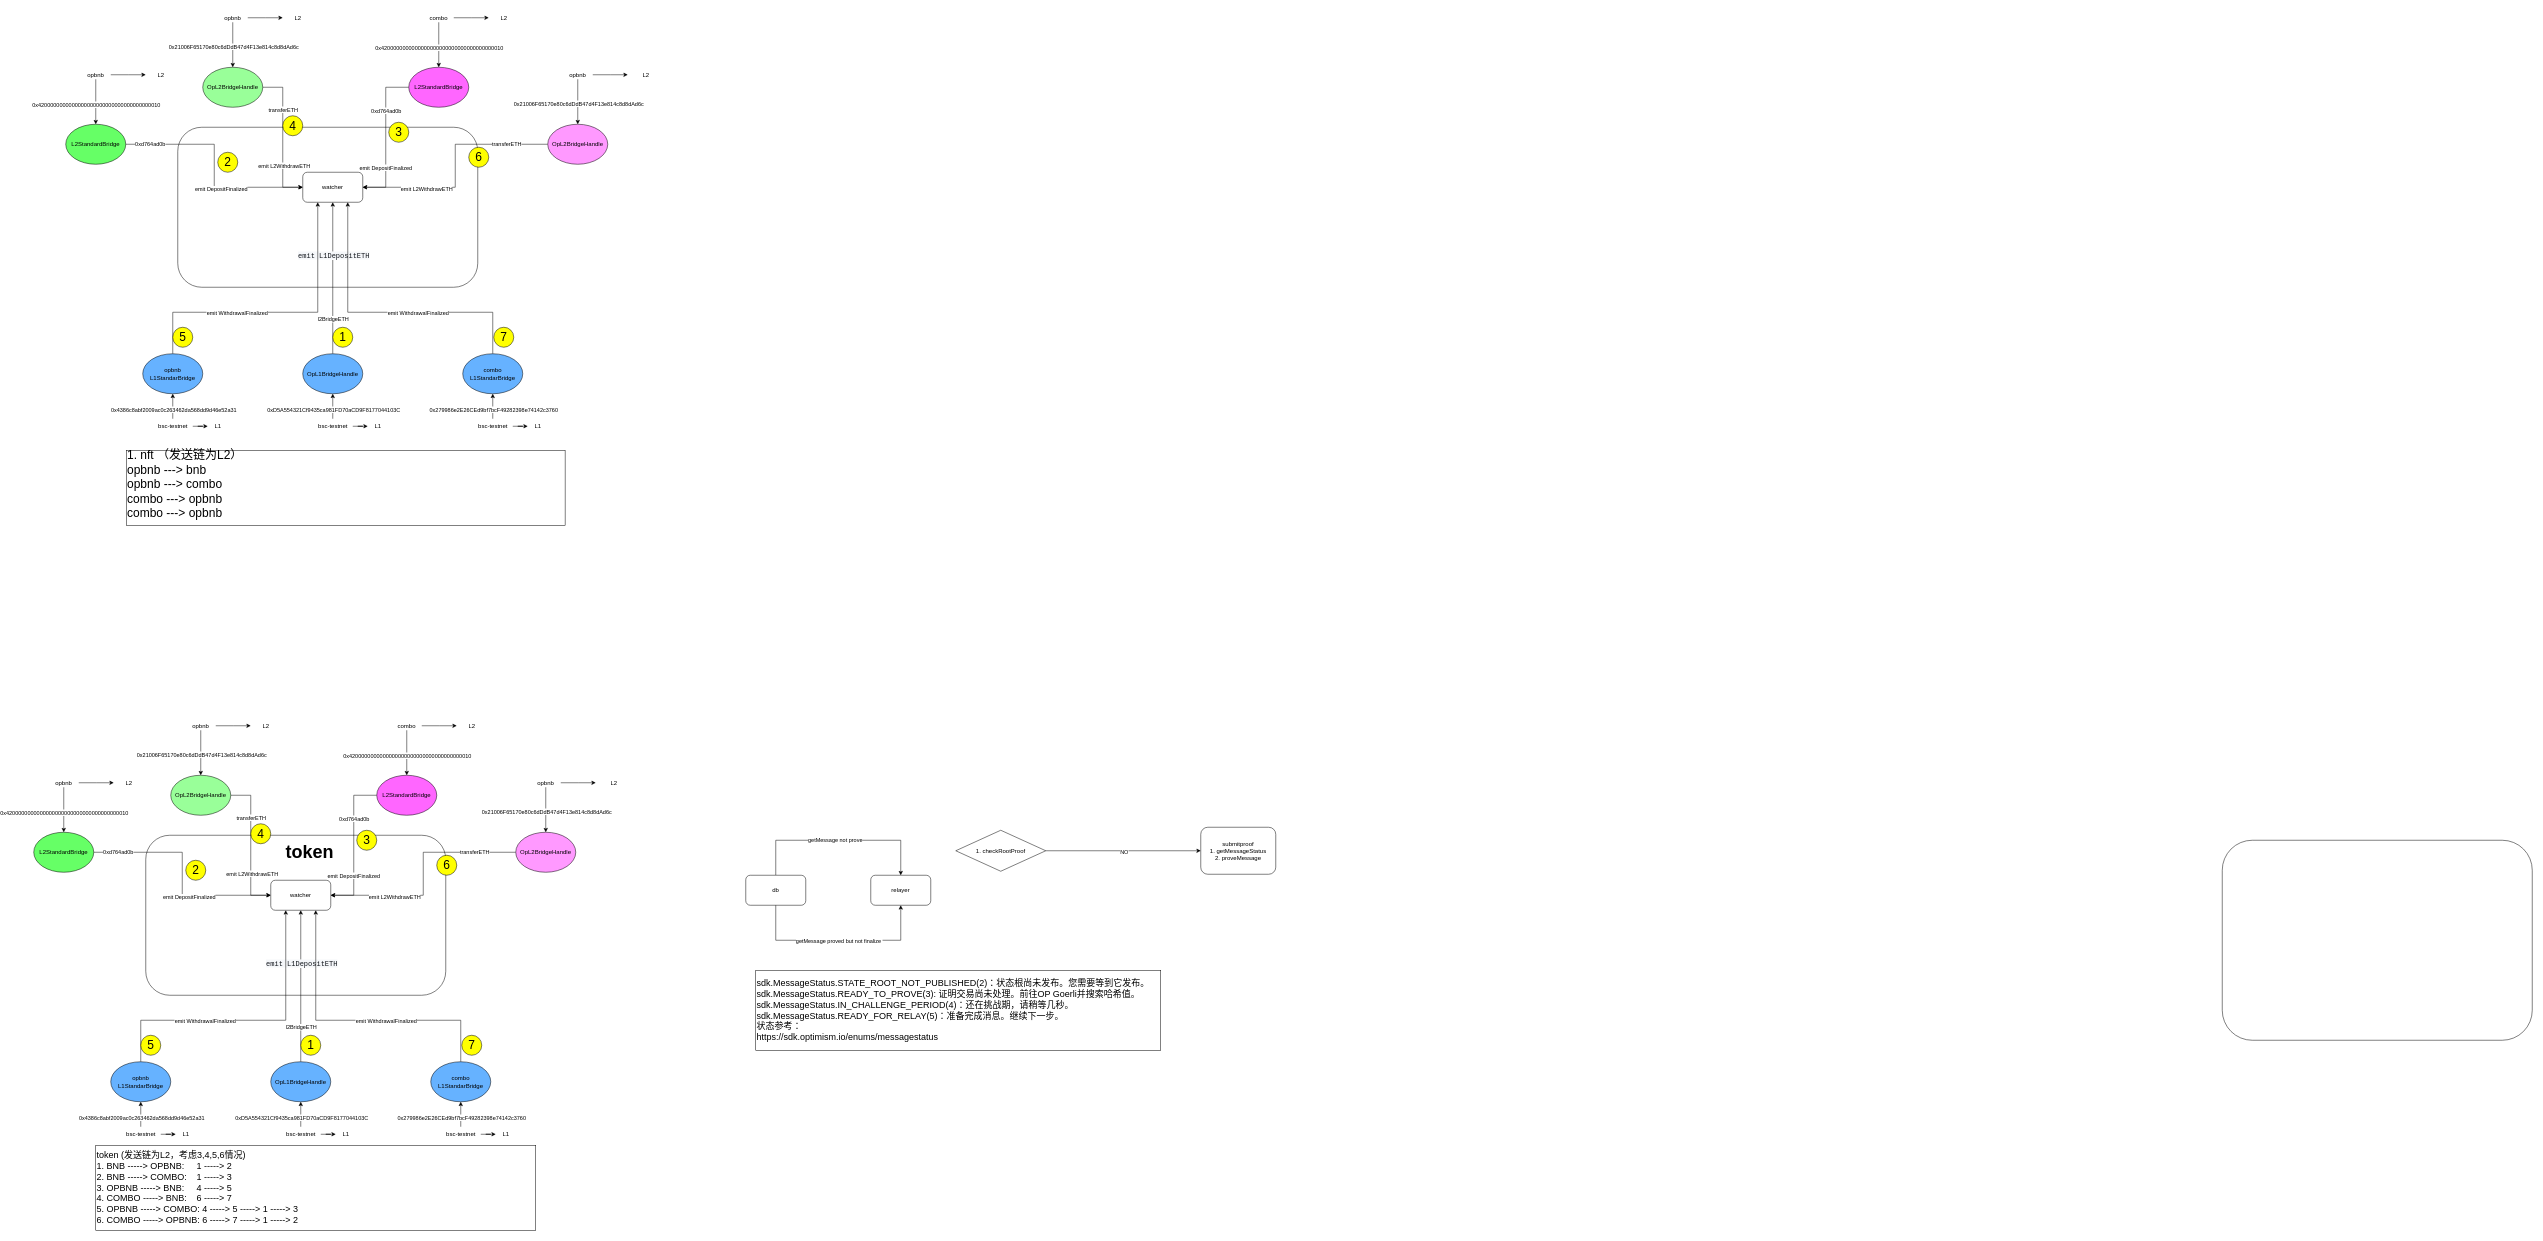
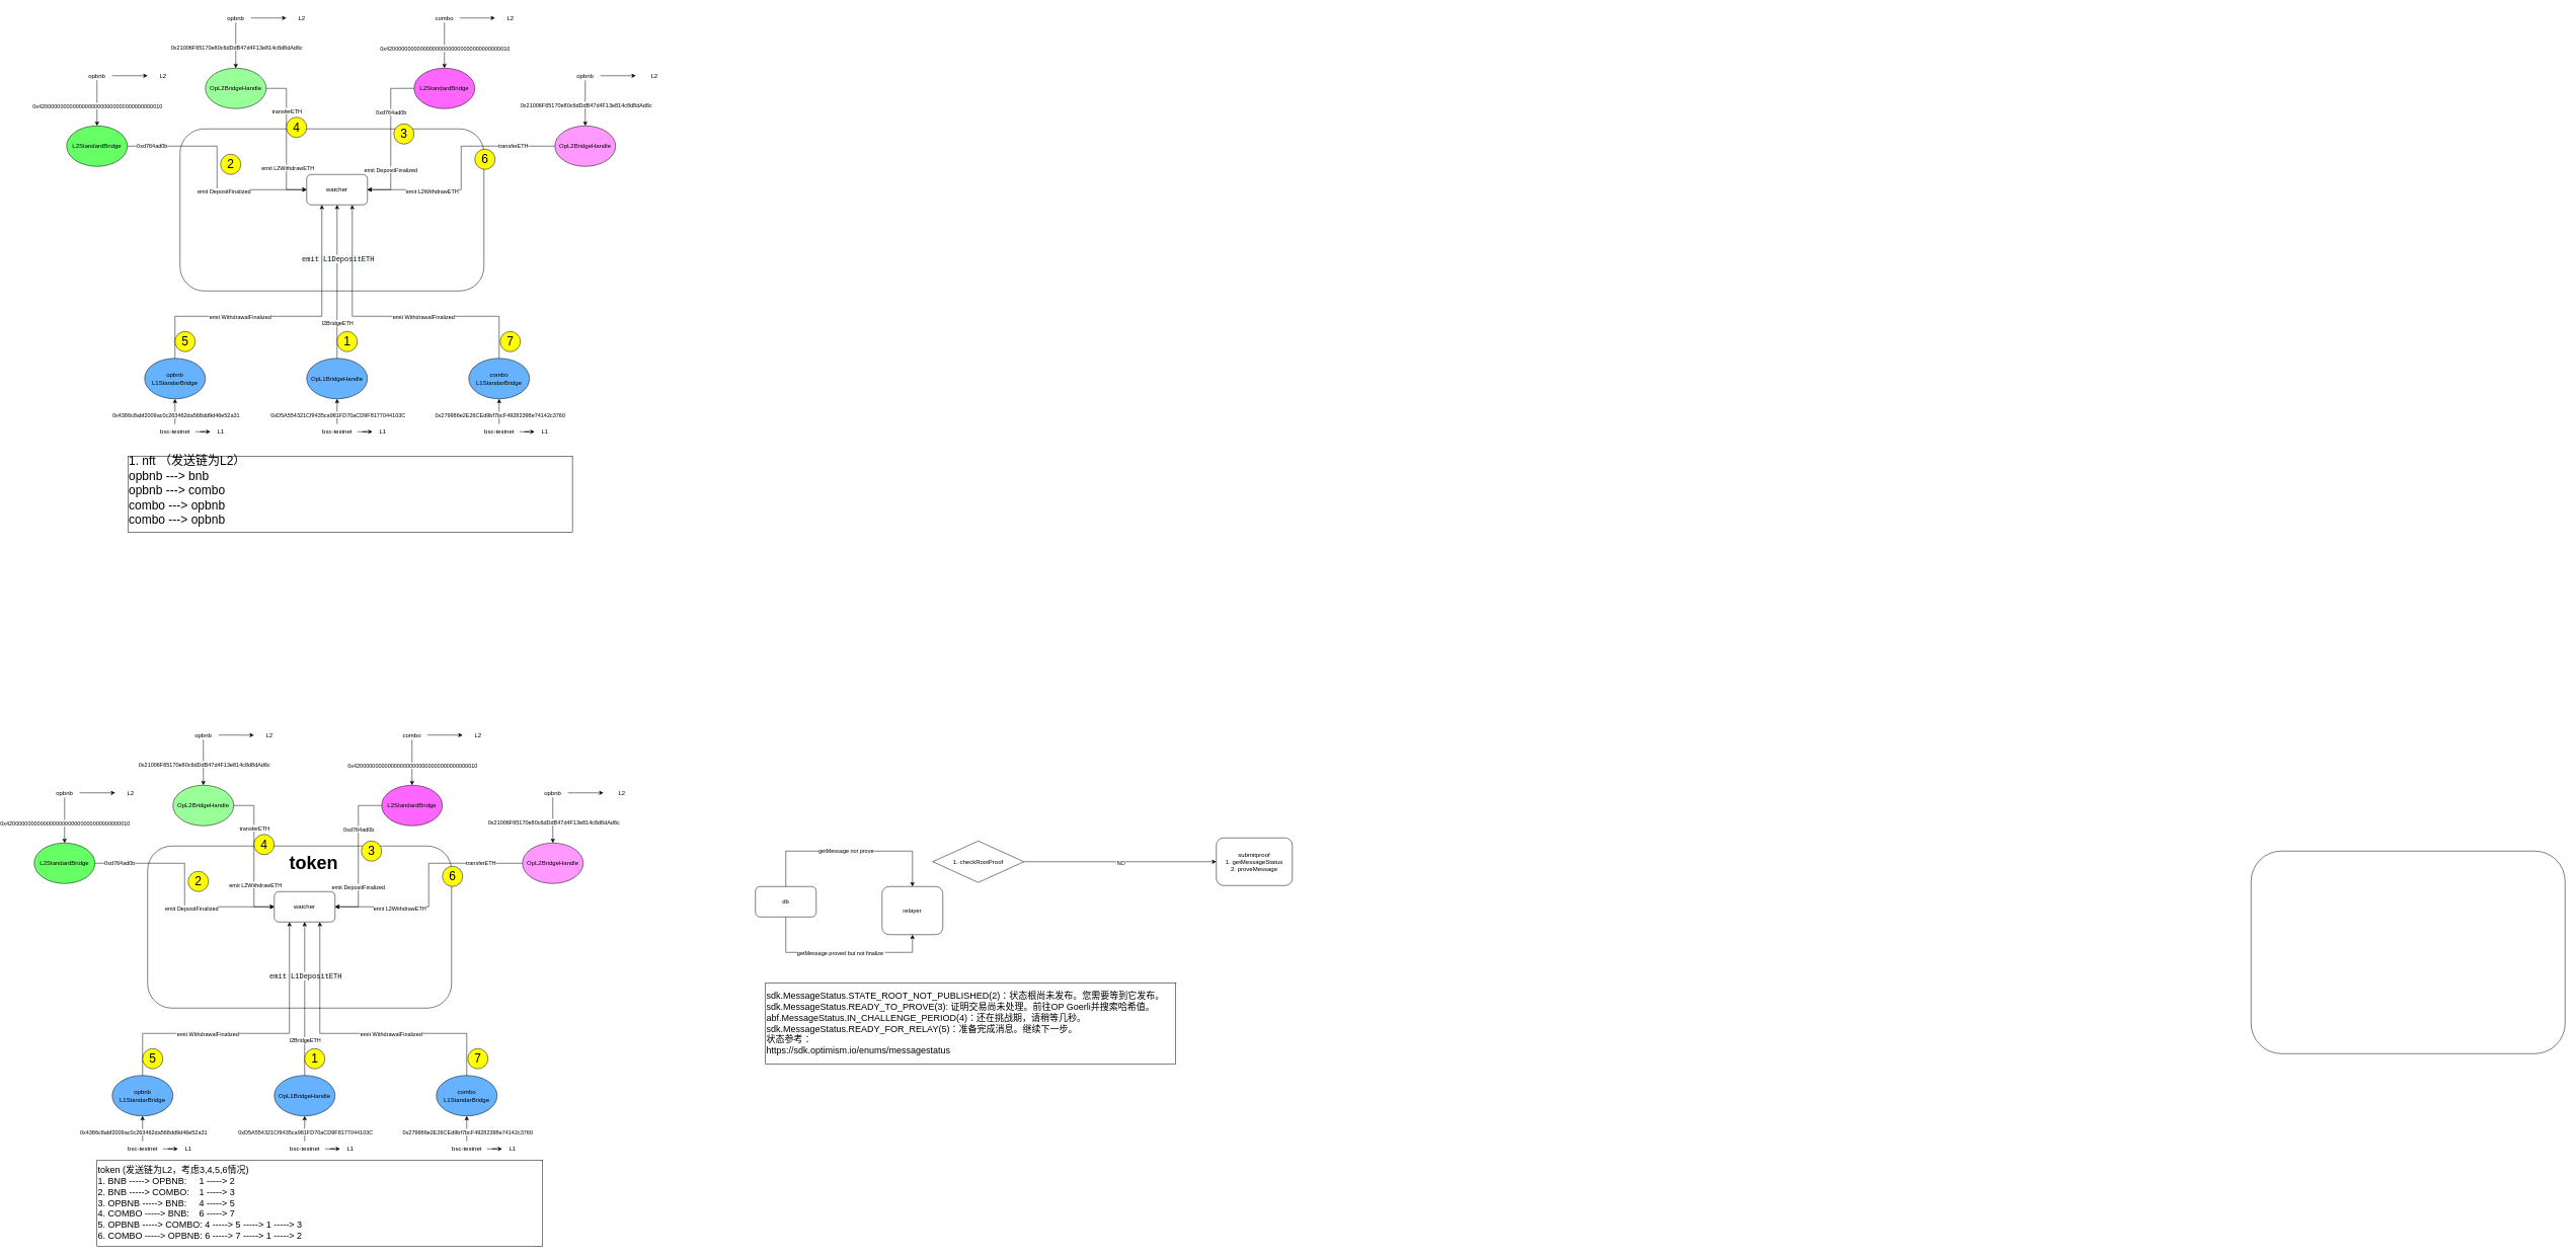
- <mxCell id="161" value="1.&amp;nbsp;checkRootProof" style="rhombus;whiteSpace=wrap;html=1;" vertex="1" parent="1"><mxGeometry x="1864" y="1660" width="180" height="82" as="geometry" /></mxCell>
+ <mxCell id="161" value="1.&amp;nbsp;checkRootProof" style="rhombus;whiteSpace=wrap;html=1;" vertex="1" parent="1"><mxGeometry x="1794" y="1660" width="180" height="82" as="geometry" /></mxCell>
- <mxCell id="154" value="relayer" style="rounded=1;whiteSpace=wrap;html=1;" vertex="1" parent="1"><mxGeometry x="1694" y="1750" width="120" height="60" as="geometry" /></mxCell>
+ <mxCell id="154" value="relayer" style="rounded=1;whiteSpace=wrap;html=1;" vertex="1" parent="1"><mxGeometry x="1694" y="1750" width="120" height="95" as="geometry" /></mxCell>
- <mxCell id="164" value="&lt;div style=&quot;border-color: var(--border-color);&quot;&gt;&lt;font style=&quot;border-color: var(--border-color); font-size: 18px;&quot;&gt;sdk.MessageStatus.STATE_ROOT_NOT_PUBLISHED(2)：状态根尚未发布。您需要等到它发布。&lt;/font&gt;&lt;/div&gt;&lt;div style=&quot;border-color: var(--border-color);&quot;&gt;&lt;font style=&quot;border-color: var(--border-color); font-size: 18px;&quot;&gt;sdk.MessageStatus.READY_TO_PROVE(3): 证明交易尚未处理。前往OP Goerli并搜索哈希值。&lt;/font&gt;&lt;/div&gt;&lt;div style=&quot;border-color: var(--border-color);&quot;&gt;&lt;font style=&quot;border-color: var(--border-color); font-size: 18px;&quot;&gt;sdk.MessageStatus.IN_CHALLENGE_PERIOD(4)：还在挑战期，请稍等几秒。&lt;/font&gt;&lt;/div&gt;&lt;div style=&quot;border-color: var(--border-color);&quot;&gt;&lt;font style=&quot;border-color: var(--border-color); font-size: 18px;&quot;&gt;sdk.MessageStatus.READY_FOR_RELAY(5)：准备完成消息。继续下一步。&lt;/font&gt;&lt;/div&gt;&lt;div style=&quot;border-color: var(--border-color);&quot;&gt;&lt;span style=&quot;font-size: 18px;&quot;&gt;状态参考：&lt;/span&gt;&lt;/div&gt;&lt;font style=&quot;font-size: 18px;&quot;&gt;https://sdk.optimism.io/enums/messagestatus&lt;/font&gt;" style="whiteSpace=wrap;html=1;align=left;" vertex="1" parent="1"><mxGeometry x="1464" y="1940" width="810" height="160" as="geometry" /></mxCell>
+ <mxCell id="164" value="&lt;div style=&quot;border-color: var(--border-color);&quot;&gt;&lt;font style=&quot;border-color: var(--border-color); font-size: 18px;&quot;&gt;sdk.MessageStatus.STATE_ROOT_NOT_PUBLISHED(2)：状态根尚未发布。您需要等到它发布。&lt;/font&gt;&lt;/div&gt;&lt;div style=&quot;border-color: var(--border-color);&quot;&gt;&lt;font style=&quot;border-color: var(--border-color); font-size: 18px;&quot;&gt;sdk.MessageStatus.READY_TO_PROVE(3): 证明交易尚未处理。前往OP Goerli并搜索哈希值。&lt;/font&gt;&lt;/div&gt;&lt;div style=&quot;border-color: var(--border-color);&quot;&gt;&lt;font style=&quot;border-color: var(--border-color); font-size: 18px;&quot;&gt;abf.MessageStatus.IN_CHALLENGE_PERIOD(4)：还在挑战期，请稍等几秒。&lt;/font&gt;&lt;/div&gt;&lt;div style=&quot;border-color: var(--border-color);&quot;&gt;&lt;font style=&quot;border-color: var(--border-color); font-size: 18px;&quot;&gt;sdk.MessageStatus.READY_FOR_RELAY(5)：准备完成消息。继续下一步。&lt;/font&gt;&lt;/div&gt;&lt;div style=&quot;border-color: var(--border-color);&quot;&gt;&lt;span style=&quot;font-size: 18px;&quot;&gt;状态参考：&lt;/span&gt;&lt;/div&gt;&lt;font style=&quot;font-size: 18px;&quot;&gt;https://sdk.optimism.io/enums/messagestatus&lt;/font&gt;" style="whiteSpace=wrap;html=1;align=left;" vertex="1" parent="1"><mxGeometry x="1464" y="1940" width="810" height="160" as="geometry" /></mxCell>
